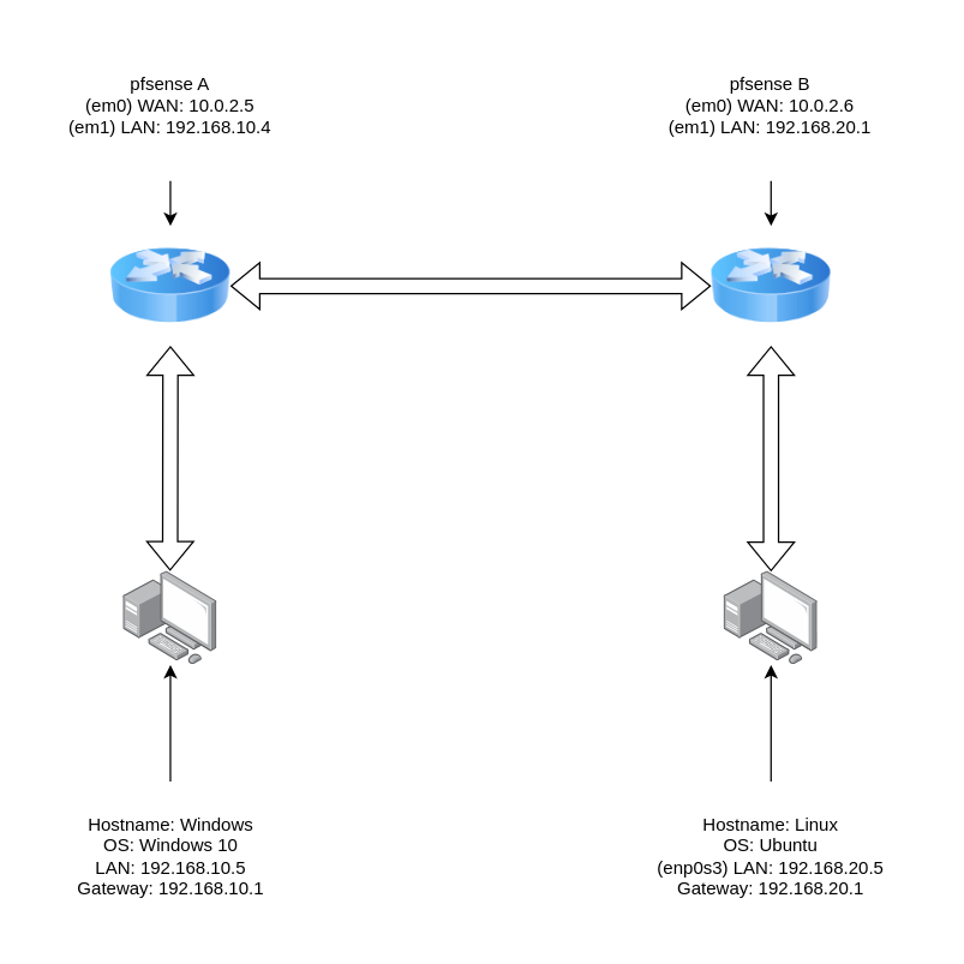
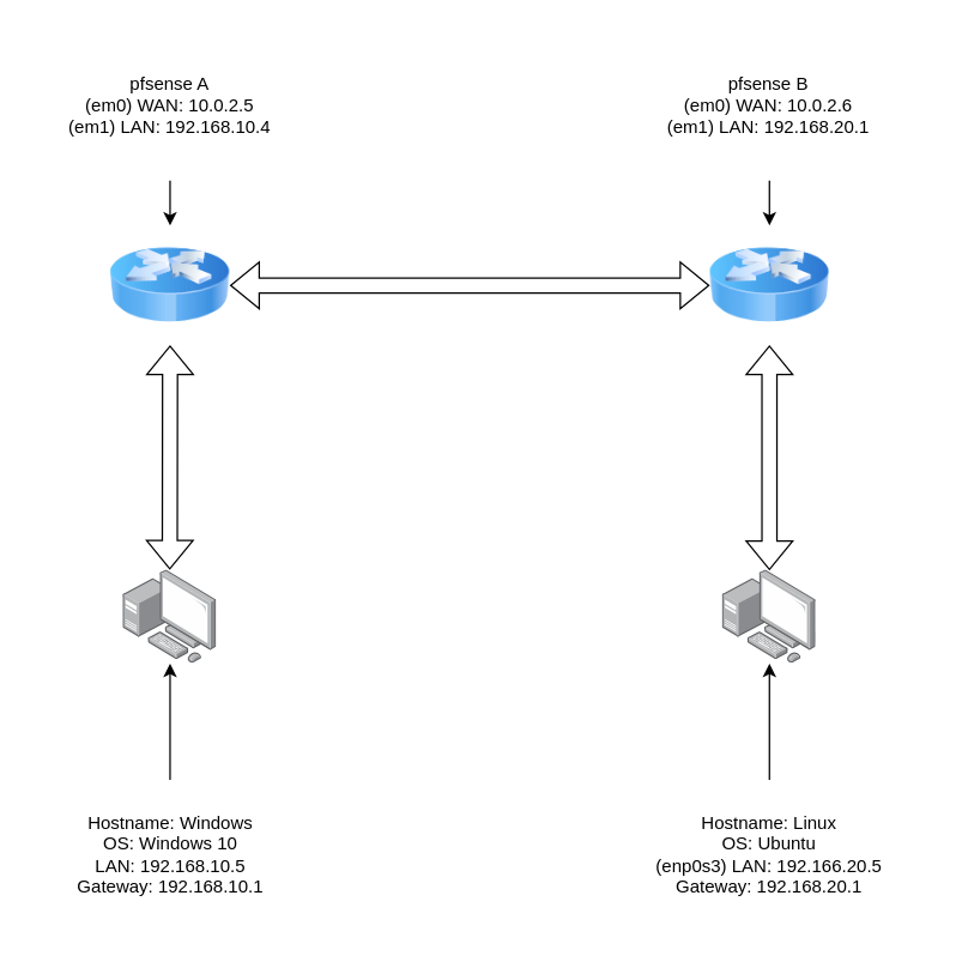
- <mxCell id="16" value="Hostname: Linux&lt;br&gt;OS: Ubuntu&lt;br&gt;(enp0s3) LAN: 192.168.20.5&lt;br&gt;Gateway: 192.168.20.1" style="text;html=1;strokeColor=none;fillColor=none;align=center;verticalAlign=middle;whiteSpace=wrap;rounded=0;" parent="1" vertex="1"><mxGeometry x="406.1" y="520" width="213.8" height="100" as="geometry" /></mxCell>
+ <mxCell id="16" value="Hostname: Linux&lt;br&gt;OS: Ubuntu&lt;br&gt;(enp0s3) LAN: 192.166.20.5&lt;br&gt;Gateway: 192.168.20.1" style="text;html=1;strokeColor=none;fillColor=none;align=center;verticalAlign=middle;whiteSpace=wrap;rounded=0;" parent="1" vertex="1"><mxGeometry x="406.1" y="520" width="213.8" height="100" as="geometry" /></mxCell>
